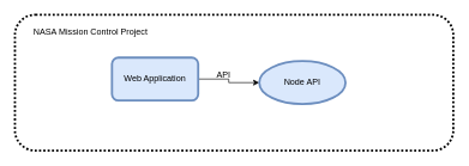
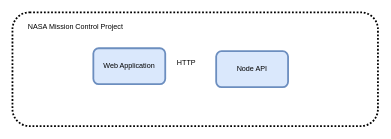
- <mxCell id="6" value="API" style="text;html=1;align=center;verticalAlign=middle;resizable=0;points=[];autosize=1;strokeColor=none;fillColor=none;" vertex="1" parent="1"><mxGeometry x="285" y="95" width="50" height="20" as="geometry" /></mxCell>
+ <mxCell id="6" value="HTTP" style="text;html=1;align=center;verticalAlign=middle;resizable=0;points=[];autosize=1;strokeColor=none;fillColor=none;" vertex="1" parent="1"><mxGeometry x="285" y="95" width="50" height="20" as="geometry" /></mxCell>
- <mxCell id="3" style="edgeStyle=orthogonalEdgeStyle;rounded=0;orthogonalLoop=1;jettySize=auto;html=1;" edge="1" parent="1" source="4" target="5"><mxGeometry relative="1" as="geometry" /></mxCell>
- <mxCell id="5" value="Node API" style="ellipse;whiteSpace=wrap;html=1;labelBackgroundColor=none;strokeColor=#6c8ebf;strokeWidth=3;fillColor=#dae8fc;" vertex="1" parent="1"><mxGeometry x="360" y="85" width="120" height="60" as="geometry" /></mxCell>
+ <mxCell id="5" value="Node API" style="rounded=1;whiteSpace=wrap;html=1;labelBackgroundColor=none;strokeColor=#6c8ebf;strokeWidth=3;fillColor=#dae8fc;" vertex="1" parent="1"><mxGeometry x="360" y="85" width="120" height="60" as="geometry" /></mxCell>
